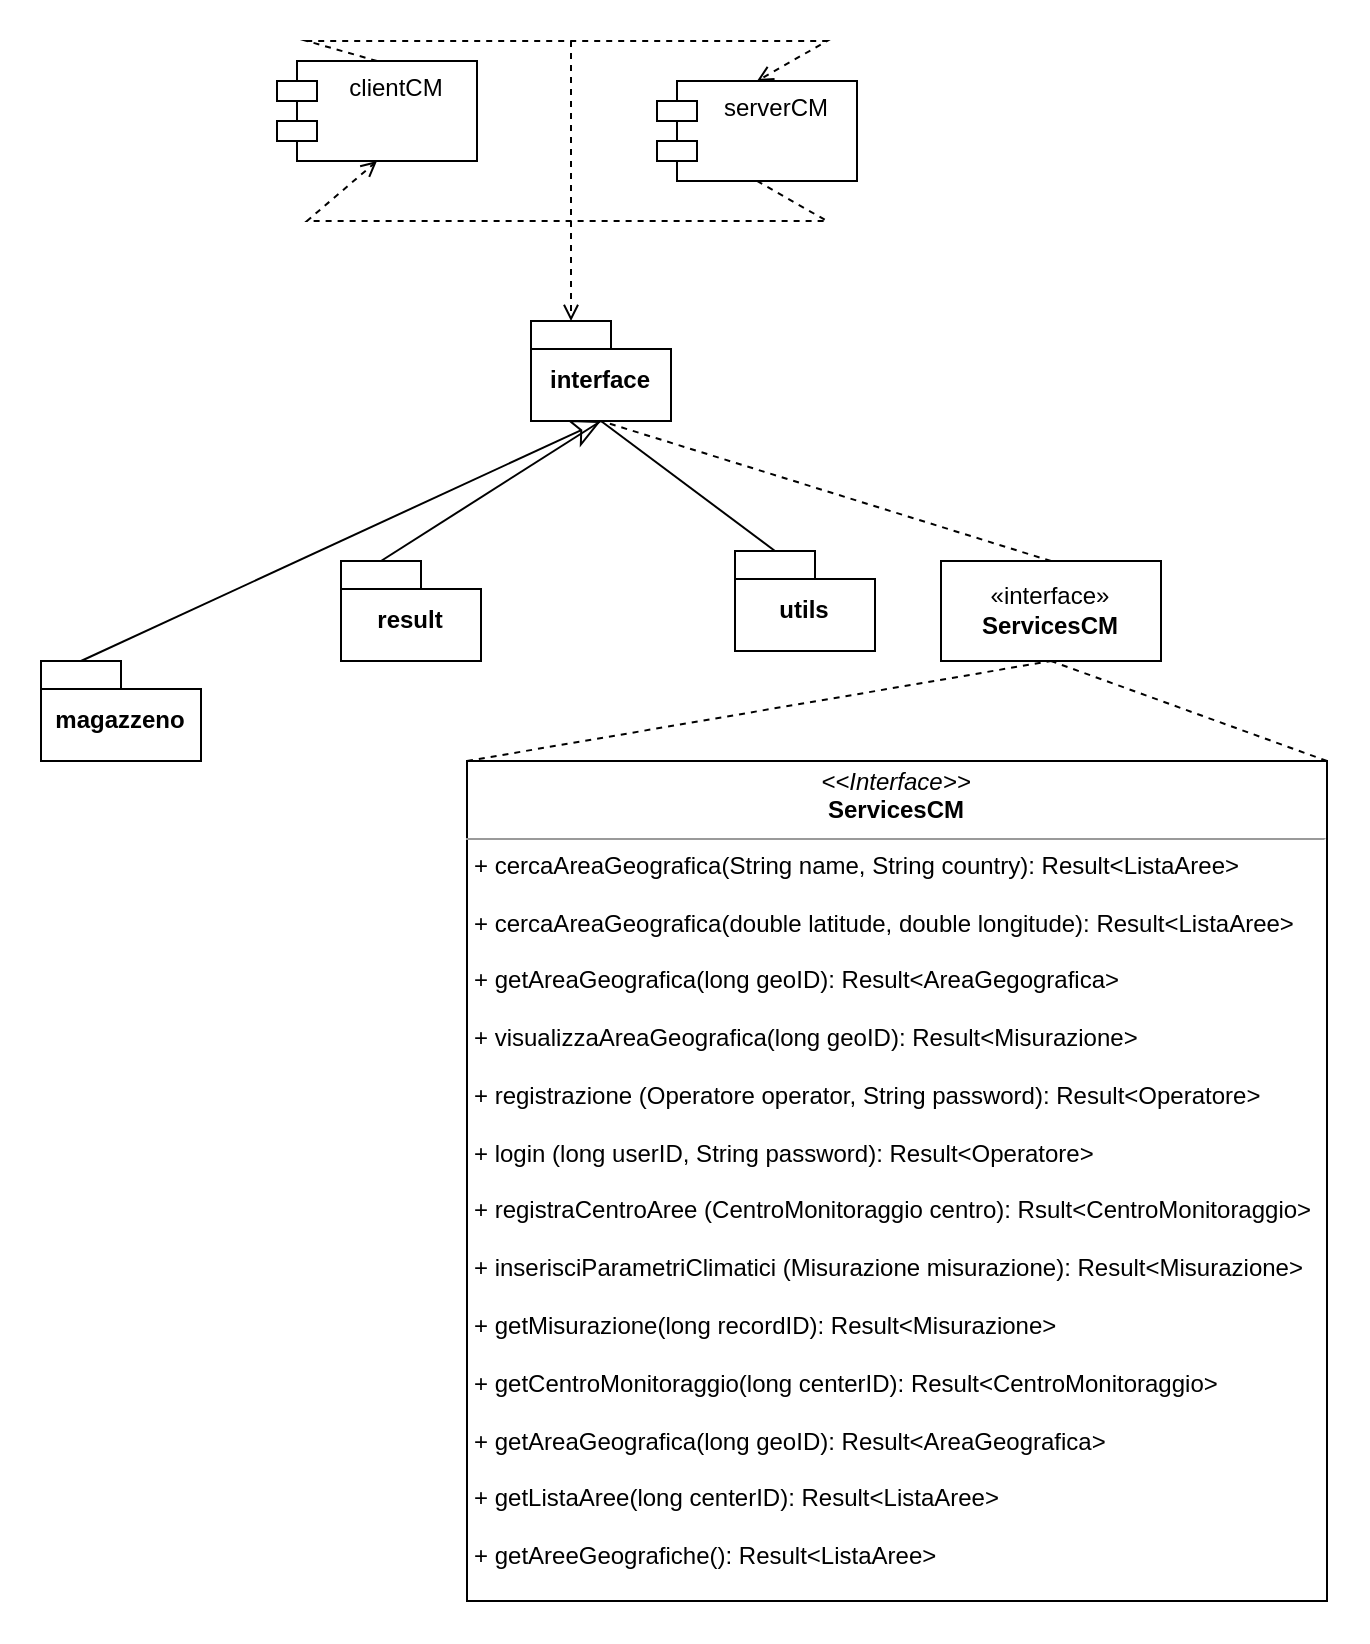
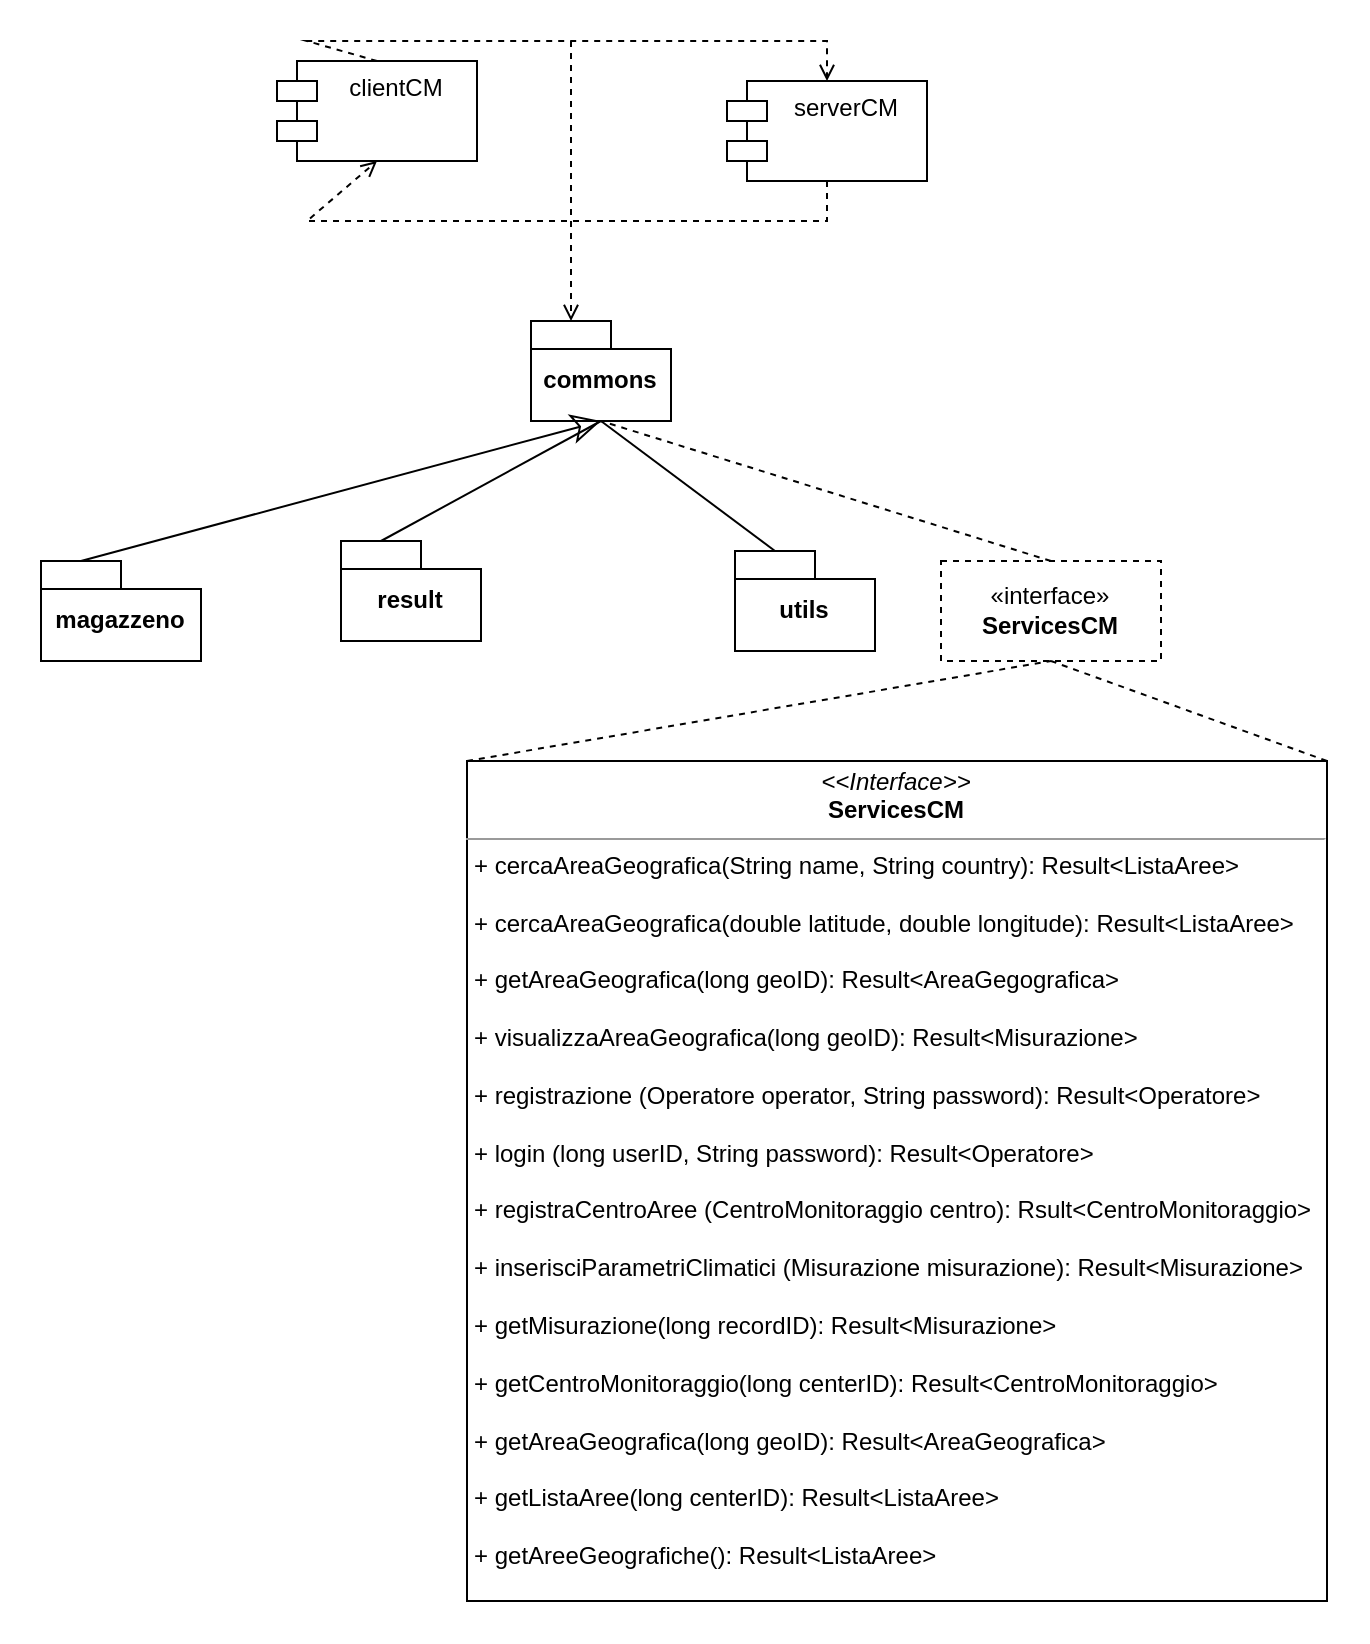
- <mxCell id="2" value="serverCM" style="shape=module;align=left;spacingLeft=20;align=center;verticalAlign=top;whiteSpace=wrap;html=1;" parent="1" vertex="1"><mxGeometry x="328" y="40" width="100" height="50" as="geometry" /></mxCell>
+ <mxCell id="2" value="serverCM" style="shape=module;align=left;spacingLeft=20;align=center;verticalAlign=top;whiteSpace=wrap;html=1;" parent="1" vertex="1"><mxGeometry x="363" y="40" width="100" height="50" as="geometry" /></mxCell>
- <mxCell id="10" value="interface" style="shape=folder;fontStyle=1;spacingTop=10;tabWidth=40;tabHeight=14;tabPosition=left;html=1;whiteSpace=wrap;" parent="1" vertex="1"><mxGeometry x="265" y="160" width="70" height="50" as="geometry" /></mxCell>
+ <mxCell id="10" value="commons" style="shape=folder;fontStyle=1;spacingTop=10;tabWidth=40;tabHeight=14;tabPosition=left;html=1;whiteSpace=wrap;" parent="1" vertex="1"><mxGeometry x="265" y="160" width="70" height="50" as="geometry" /></mxCell>
- <mxCell id="12" value="result" style="shape=folder;fontStyle=1;spacingTop=10;tabWidth=40;tabHeight=14;tabPosition=left;html=1;whiteSpace=wrap;" parent="1" vertex="1"><mxGeometry x="170" y="280" width="70" height="50" as="geometry" /></mxCell>
+ <mxCell id="12" value="result" style="shape=folder;fontStyle=1;spacingTop=10;tabWidth=40;tabHeight=14;tabPosition=left;html=1;whiteSpace=wrap;" parent="1" vertex="1"><mxGeometry x="170" y="270" width="70" height="50" as="geometry" /></mxCell>
- <mxCell id="14" value="«interface»&lt;br&gt;&lt;b&gt;ServicesCM&lt;/b&gt;" style="html=1;whiteSpace=wrap;" parent="1" vertex="1"><mxGeometry x="470" y="280" width="110" height="50" as="geometry" /></mxCell>
+ <mxCell id="14" value="«interface»&lt;br&gt;&lt;b&gt;ServicesCM&lt;/b&gt;" style="html=1;whiteSpace=wrap;dashed=1;" parent="1" vertex="1"><mxGeometry x="470" y="280" width="110" height="50" as="geometry" /></mxCell>
- <mxCell id="11" value="magazzeno" style="shape=folder;fontStyle=1;spacingTop=10;tabWidth=40;tabHeight=14;tabPosition=left;html=1;whiteSpace=wrap;" parent="1" vertex="1"><mxGeometry x="20" y="330" width="80" height="50" as="geometry" /></mxCell>
+ <mxCell id="11" value="magazzeno" style="shape=folder;fontStyle=1;spacingTop=10;tabWidth=40;tabHeight=14;tabPosition=left;html=1;whiteSpace=wrap;" parent="1" vertex="1"><mxGeometry x="20" y="280" width="80" height="50" as="geometry" /></mxCell>
